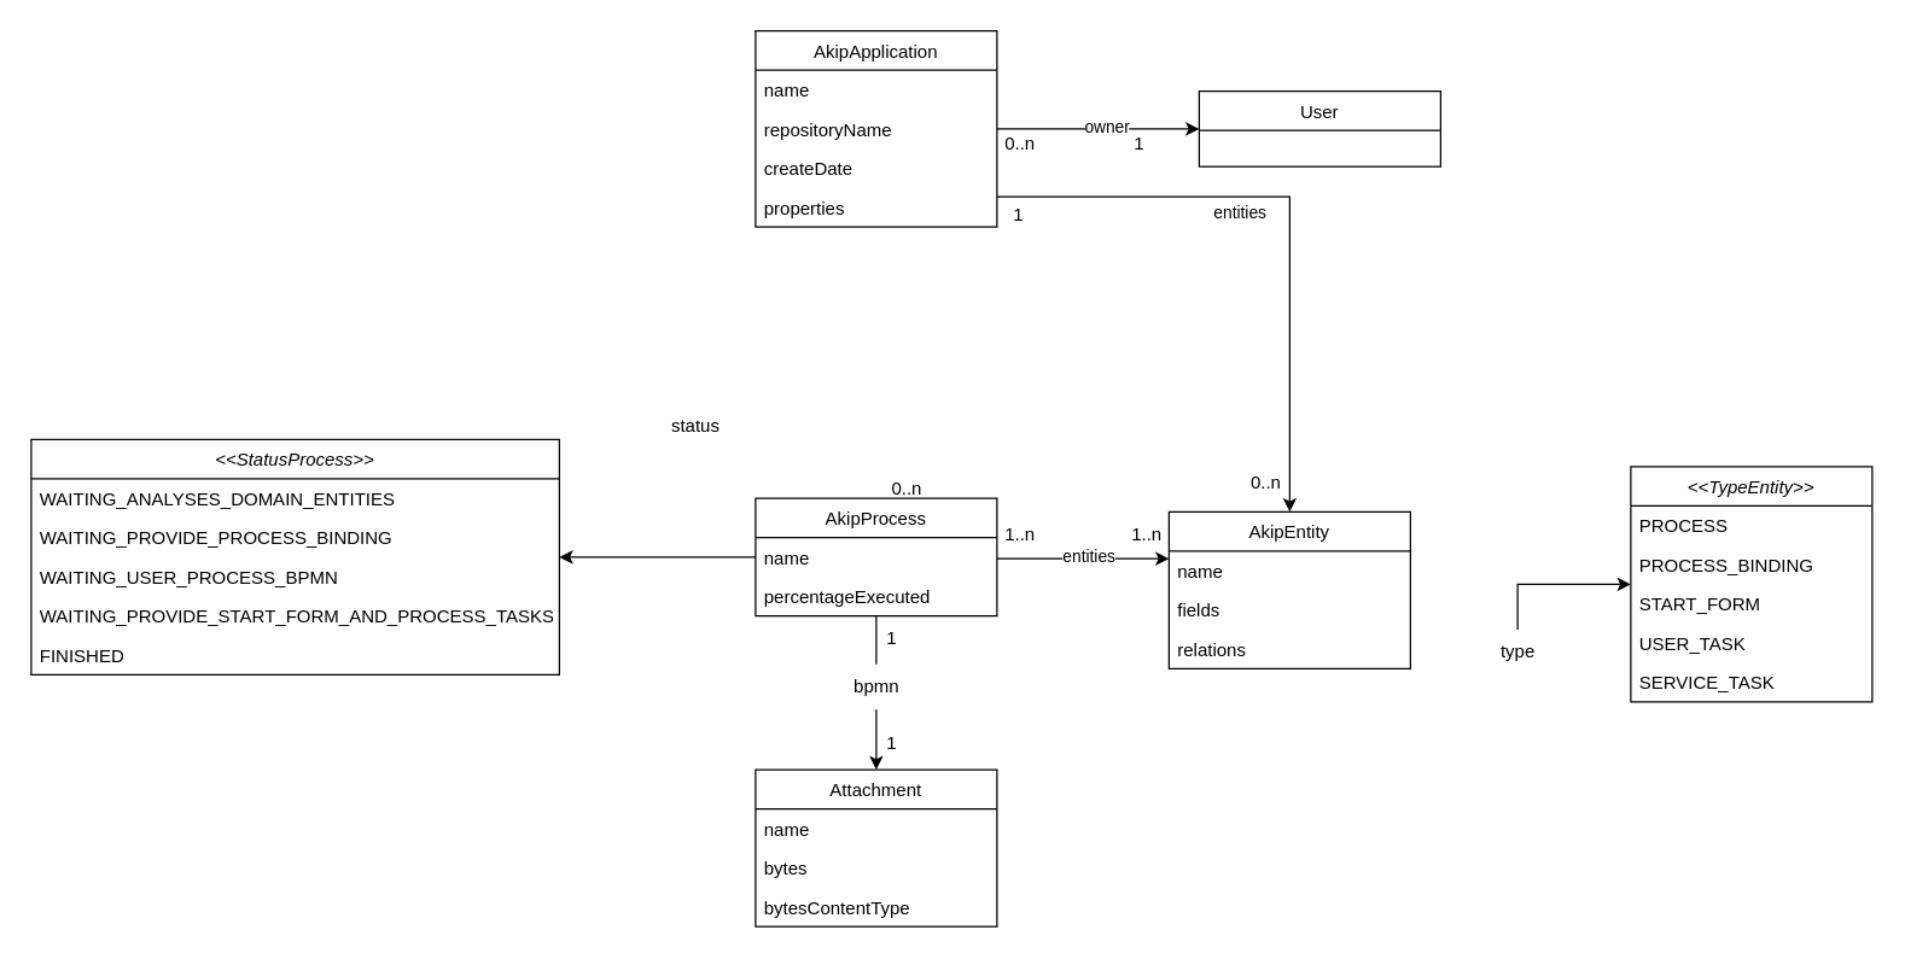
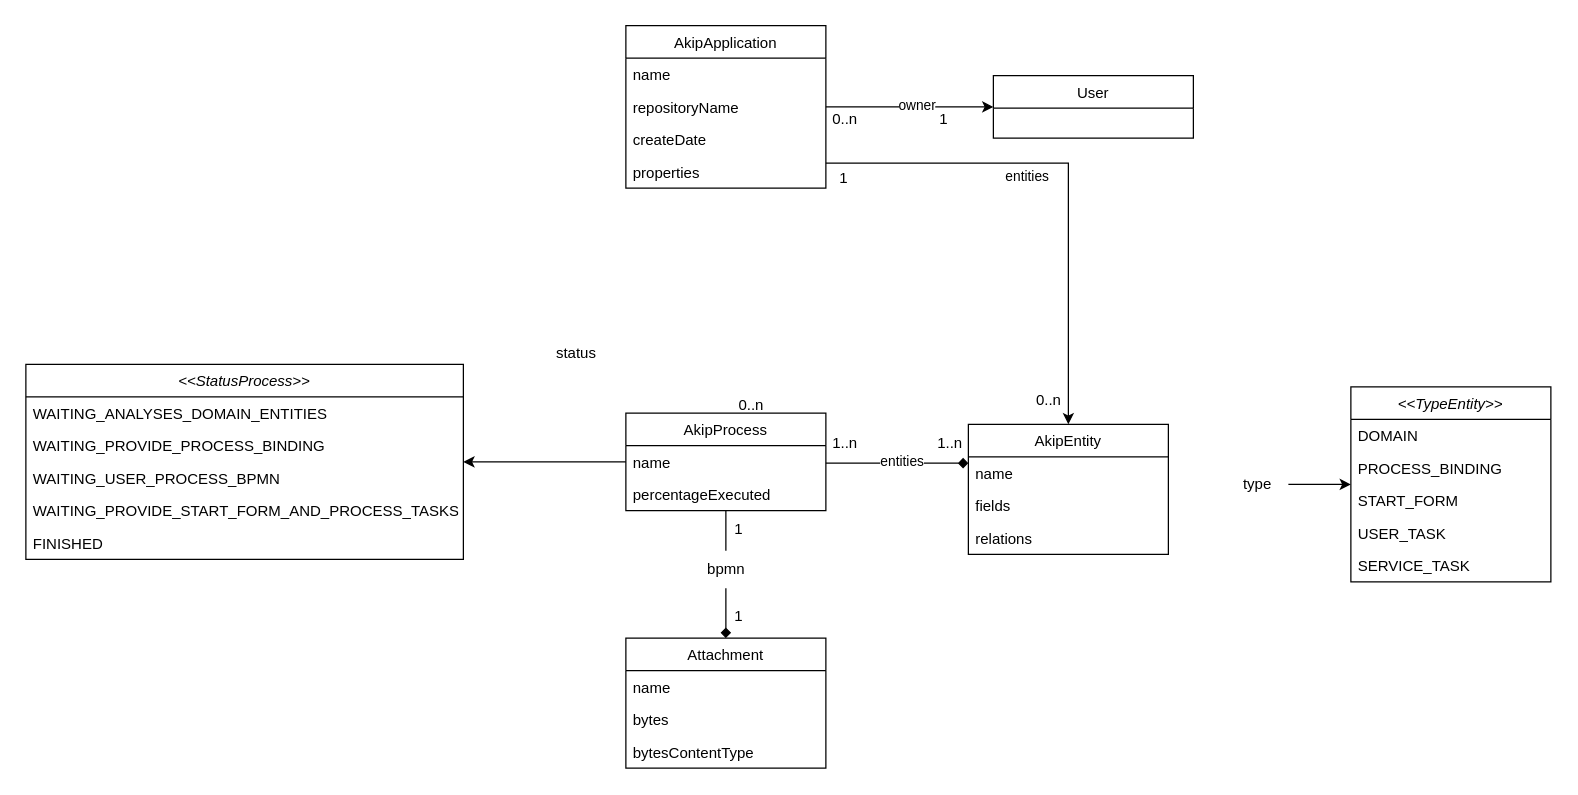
- <mxCell id="24" value="PROCESS" style="text;align=left;verticalAlign=top;spacingLeft=4;spacingRight=4;overflow=hidden;rotatable=0;points=[[0,0.5],[1,0.5]];portConstraint=eastwest;rounded=0;shadow=0;html=0;" parent="23" vertex="1"><mxGeometry y="26" width="160" height="26" as="geometry" /></mxCell>
+ <mxCell id="24" value="DOMAIN" style="text;align=left;verticalAlign=top;spacingLeft=4;spacingRight=4;overflow=hidden;rotatable=0;points=[[0,0.5],[1,0.5]];portConstraint=eastwest;rounded=0;shadow=0;html=0;" parent="23" vertex="1"><mxGeometry y="26" width="160" height="26" as="geometry" /></mxCell>
- <mxCell id="10" style="edgeStyle=orthogonalEdgeStyle;rounded=0;orthogonalLoop=1;jettySize=auto;html=1;" parent="1" source="14" target="19" edge="1"><mxGeometry relative="1" as="geometry"><Array as="points"><mxPoint x="690" y="370" /><mxPoint x="690" y="370" /></Array></mxGeometry></mxCell>
+ <mxCell id="10" style="edgeStyle=orthogonalEdgeStyle;rounded=0;orthogonalLoop=1;jettySize=auto;html=1;endArrow=diamond;" parent="1" source="14" target="19" edge="1"><mxGeometry relative="1" as="geometry"><Array as="points"><mxPoint x="690" y="370" /><mxPoint x="690" y="370" /></Array></mxGeometry></mxCell>
- <mxCell id="29" value="type" style="text;html=1;align=center;verticalAlign=middle;resizable=0;points=[];autosize=1;strokeColor=none;fillColor=none;" parent="1" vertex="1"><mxGeometry x="980" y="417" width="50" height="30" as="geometry" /></mxCell>
+ <mxCell id="29" value="type" style="text;html=1;align=center;verticalAlign=middle;resizable=0;points=[];autosize=1;strokeColor=none;fillColor=none;" parent="1" vertex="1"><mxGeometry x="980" y="372" width="50" height="30" as="geometry" /></mxCell>
- <mxCell id="12" style="edgeStyle=orthogonalEdgeStyle;rounded=0;orthogonalLoop=1;jettySize=auto;html=1;startArrow=none;" parent="1" source="34" target="30" edge="1"><mxGeometry relative="1" as="geometry" /></mxCell>
+ <mxCell id="12" style="edgeStyle=orthogonalEdgeStyle;rounded=0;orthogonalLoop=1;jettySize=auto;html=1;startArrow=none;endArrow=diamond;" parent="1" source="34" target="30" edge="1"><mxGeometry relative="1" as="geometry" /></mxCell>
